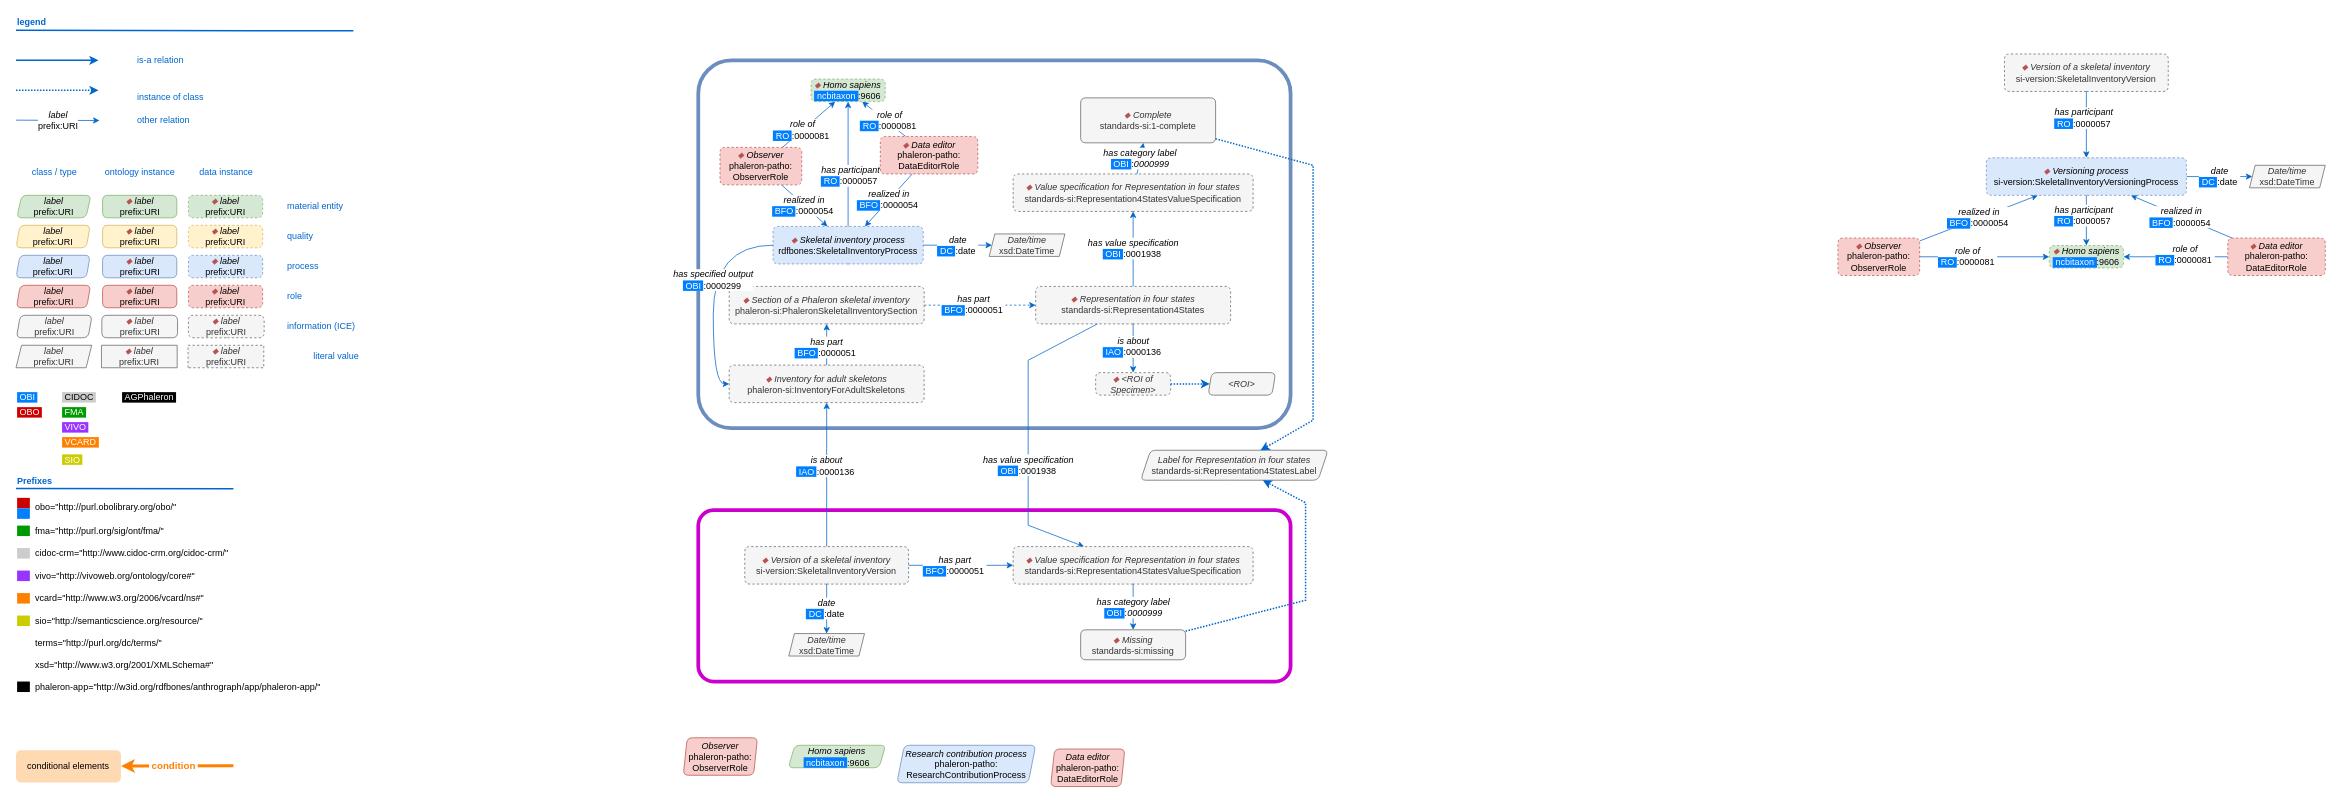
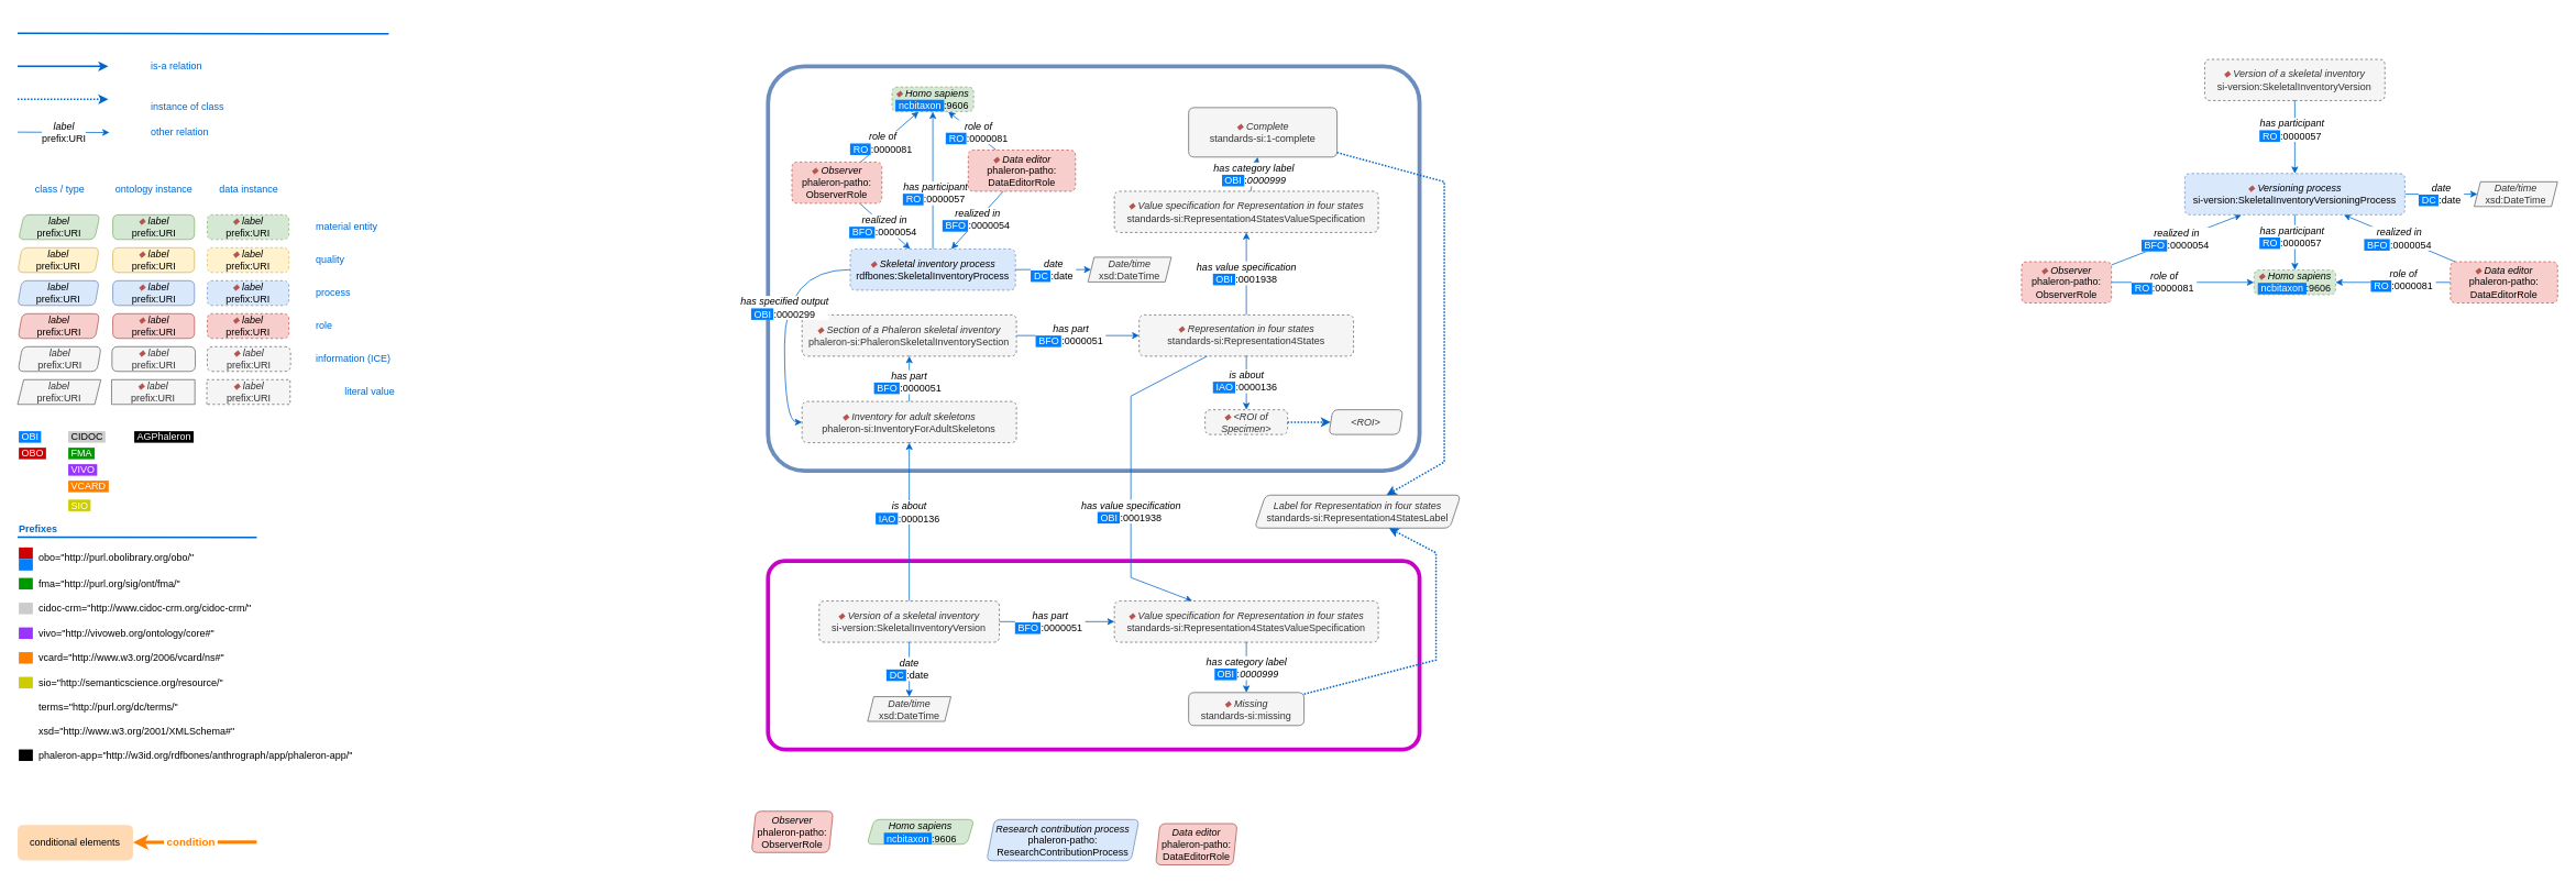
- <mxCell id="11" value="&lt;font color=&quot;#0066cc&quot;&gt;legend&lt;/font&gt;" style="text;html=1;resizable=0;points=[];autosize=1;align=left;verticalAlign=top;spacingTop=-4;fontStyle=1" parent="10" vertex="1"><mxGeometry width="50" height="20" as="geometry" /></mxCell>
- <mxCell id="77" value="&lt;font style=&quot;font-size: 12px&quot;&gt;&lt;span style=&quot;line-height: 120% ; font-size: 12px&quot;&gt;&lt;i style=&quot;font-size: 12px&quot;&gt;has part&lt;br style=&quot;font-size: 12px&quot;&gt;&lt;/i&gt;&lt;span style=&quot;color: rgb(255 , 255 , 255) ; text-align: left ; background-color: rgb(0 , 127 , 255)&quot;&gt;&amp;nbsp;BFO&amp;nbsp;&lt;/span&gt;:0000051&amp;nbsp;&lt;/span&gt;&lt;/font&gt;" style="rounded=0;html=1;jettySize=auto;orthogonalLoop=1;strokeColor=#0066CC;fontSize=12;strokeWidth=1;arcSize=20;dashed=1;" parent="1" source="81" target="85" edge="1"><mxGeometry x="-0.117" relative="1" as="geometry"><mxPoint x="1012.264" y="303.19" as="sourcePoint" /><mxPoint x="1445" y="374.219" as="targetPoint" /><mxPoint as="offset" /></mxGeometry></mxCell>
+ <mxCell id="77" value="&lt;font style=&quot;font-size: 12px&quot;&gt;&lt;span style=&quot;line-height: 120% ; font-size: 12px&quot;&gt;&lt;i style=&quot;font-size: 12px&quot;&gt;has part&lt;br style=&quot;font-size: 12px&quot;&gt;&lt;/i&gt;&lt;span style=&quot;color: rgb(255 , 255 , 255) ; text-align: left ; background-color: rgb(0 , 127 , 255)&quot;&gt;&amp;nbsp;BFO&amp;nbsp;&lt;/span&gt;:0000051&amp;nbsp;&lt;/span&gt;&lt;/font&gt;" style="rounded=0;html=1;jettySize=auto;orthogonalLoop=1;strokeColor=#0066CC;fontSize=12;strokeWidth=1;arcSize=20;" parent="1" source="81" target="85" edge="1"><mxGeometry x="-0.117" relative="1" as="geometry"><mxPoint x="1012.264" y="303.19" as="sourcePoint" /><mxPoint x="1445" y="374.219" as="targetPoint" /><mxPoint as="offset" /></mxGeometry></mxCell>
